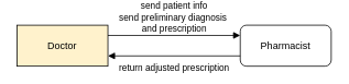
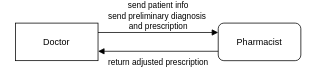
- <mxCell id="2" value="Doctor" style="html=1;whiteSpace=wrap;fillColor=#fff2cc;" vertex="1" parent="1"><mxGeometry x="20" y="20" width="110" height="50" as="geometry" /></mxCell>
+ <mxCell id="2" value="Doctor" style="html=1;whiteSpace=wrap;" vertex="1" parent="1"><mxGeometry x="20" y="20" width="110" height="50" as="geometry" /></mxCell>
